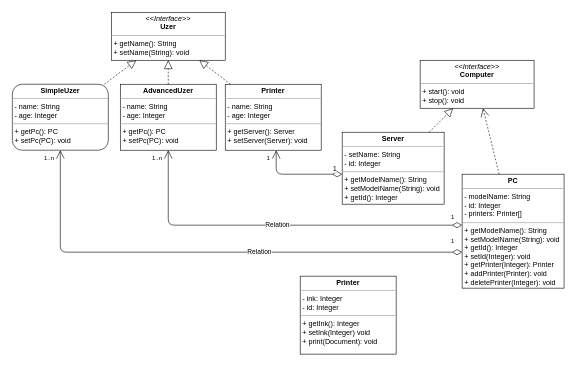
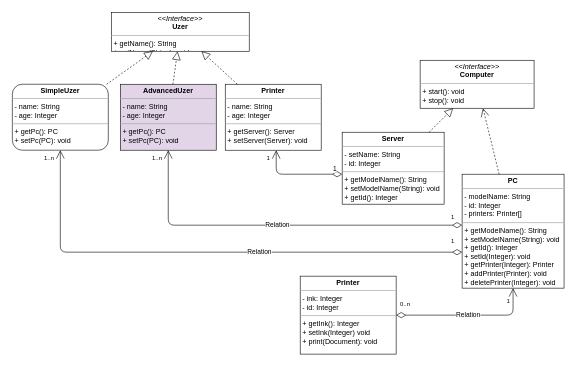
- <mxCell id="2" value="&lt;p style=&quot;margin: 0px ; margin-top: 4px ; text-align: center&quot;&gt;&lt;i&gt;&amp;lt;&amp;lt;Interface&amp;gt;&amp;gt;&lt;/i&gt;&lt;br&gt;&lt;b&gt;Uzer&lt;/b&gt;&lt;/p&gt;&lt;hr size=&quot;1&quot;&gt;&lt;p style=&quot;margin: 0px ; margin-left: 4px&quot;&gt;+ getName(): String&lt;br&gt;+ setName(String): void&lt;/p&gt;" style="verticalAlign=top;align=left;overflow=fill;fontSize=12;fontFamily=Helvetica;html=1;" vertex="1" parent="1"><mxGeometry x="185" y="20" width="190" height="80" as="geometry" /></mxCell>
+ <mxCell id="2" value="&lt;p style=&quot;margin: 0px ; margin-top: 4px ; text-align: center&quot;&gt;&lt;i&gt;&amp;lt;&amp;lt;Interface&amp;gt;&amp;gt;&lt;/i&gt;&lt;br&gt;&lt;b&gt;Uzer&lt;/b&gt;&lt;/p&gt;&lt;hr size=&quot;1&quot;&gt;&lt;p style=&quot;margin: 0px ; margin-left: 4px&quot;&gt;+ getName(): String&lt;br&gt;+ setName(String): void&lt;/p&gt;" style="verticalAlign=top;align=left;overflow=fill;fontSize=12;fontFamily=Helvetica;html=1;" vertex="1" parent="1"><mxGeometry x="185" y="20" width="230" height="65" as="geometry" /></mxCell>
- <mxCell id="4" value="&lt;p style=&quot;margin: 0px ; margin-top: 4px ; text-align: center&quot;&gt;&lt;b&gt;AdvancedUzer&lt;/b&gt;&lt;/p&gt;&lt;hr size=&quot;1&quot;&gt;&lt;p style=&quot;margin: 0px ; margin-left: 4px&quot;&gt;- name: String&lt;/p&gt;&lt;p style=&quot;margin: 0px ; margin-left: 4px&quot;&gt;- age: Integer&lt;/p&gt;&lt;hr size=&quot;1&quot;&gt;&lt;p style=&quot;margin: 0px ; margin-left: 4px&quot;&gt;+ getPc(): PC&lt;/p&gt;&lt;p style=&quot;margin: 0px ; margin-left: 4px&quot;&gt;+ setPc(PC): void&lt;/p&gt;" style="verticalAlign=top;align=left;overflow=fill;fontSize=12;fontFamily=Helvetica;html=1;" vertex="1" parent="1"><mxGeometry x="200" y="140" width="160" height="110" as="geometry" /></mxCell>
+ <mxCell id="4" value="&lt;p style=&quot;margin: 0px ; margin-top: 4px ; text-align: center&quot;&gt;&lt;b&gt;AdvancedUzer&lt;/b&gt;&lt;/p&gt;&lt;hr size=&quot;1&quot;&gt;&lt;p style=&quot;margin: 0px ; margin-left: 4px&quot;&gt;- name: String&lt;/p&gt;&lt;p style=&quot;margin: 0px ; margin-left: 4px&quot;&gt;- age: Integer&lt;/p&gt;&lt;hr size=&quot;1&quot;&gt;&lt;p style=&quot;margin: 0px ; margin-left: 4px&quot;&gt;+ getPc(): PC&lt;/p&gt;&lt;p style=&quot;margin: 0px ; margin-left: 4px&quot;&gt;+ setPc(PC): void&lt;/p&gt;" style="verticalAlign=top;align=left;overflow=fill;fontSize=12;fontFamily=Helvetica;html=1;fillColor=#e1d5e7;" vertex="1" parent="1"><mxGeometry x="200" y="140" width="160" height="110" as="geometry" /></mxCell>
+ <mxCell id="23" value="Relation" style="endArrow=open;html=1;endSize=12;startArrow=diamondThin;startSize=14;startFill=0;edgeStyle=orthogonalEdgeStyle;" edge="1" parent="1" source="14" target="10"><mxGeometry relative="1" as="geometry"><mxPoint x="440" y="450" as="sourcePoint" /><mxPoint x="600" y="450" as="targetPoint" /><Array as="points"><mxPoint x="855" y="525" /></Array></mxGeometry></mxCell>
+ <mxCell id="24" value="0..n" style="resizable=0;html=1;align=left;verticalAlign=top;labelBackgroundColor=#ffffff;fontSize=10;" connectable="0" vertex="1" parent="23"><mxGeometry x="-1" relative="1" as="geometry"><mxPoint x="5" y="-30" as="offset" /></mxGeometry></mxCell>
+ <mxCell id="25" value="1" style="resizable=0;html=1;align=right;verticalAlign=top;labelBackgroundColor=#ffffff;fontSize=10;" connectable="0" vertex="1" parent="23"><mxGeometry x="1" relative="1" as="geometry"><mxPoint x="-5" y="10" as="offset" /></mxGeometry></mxCell>
